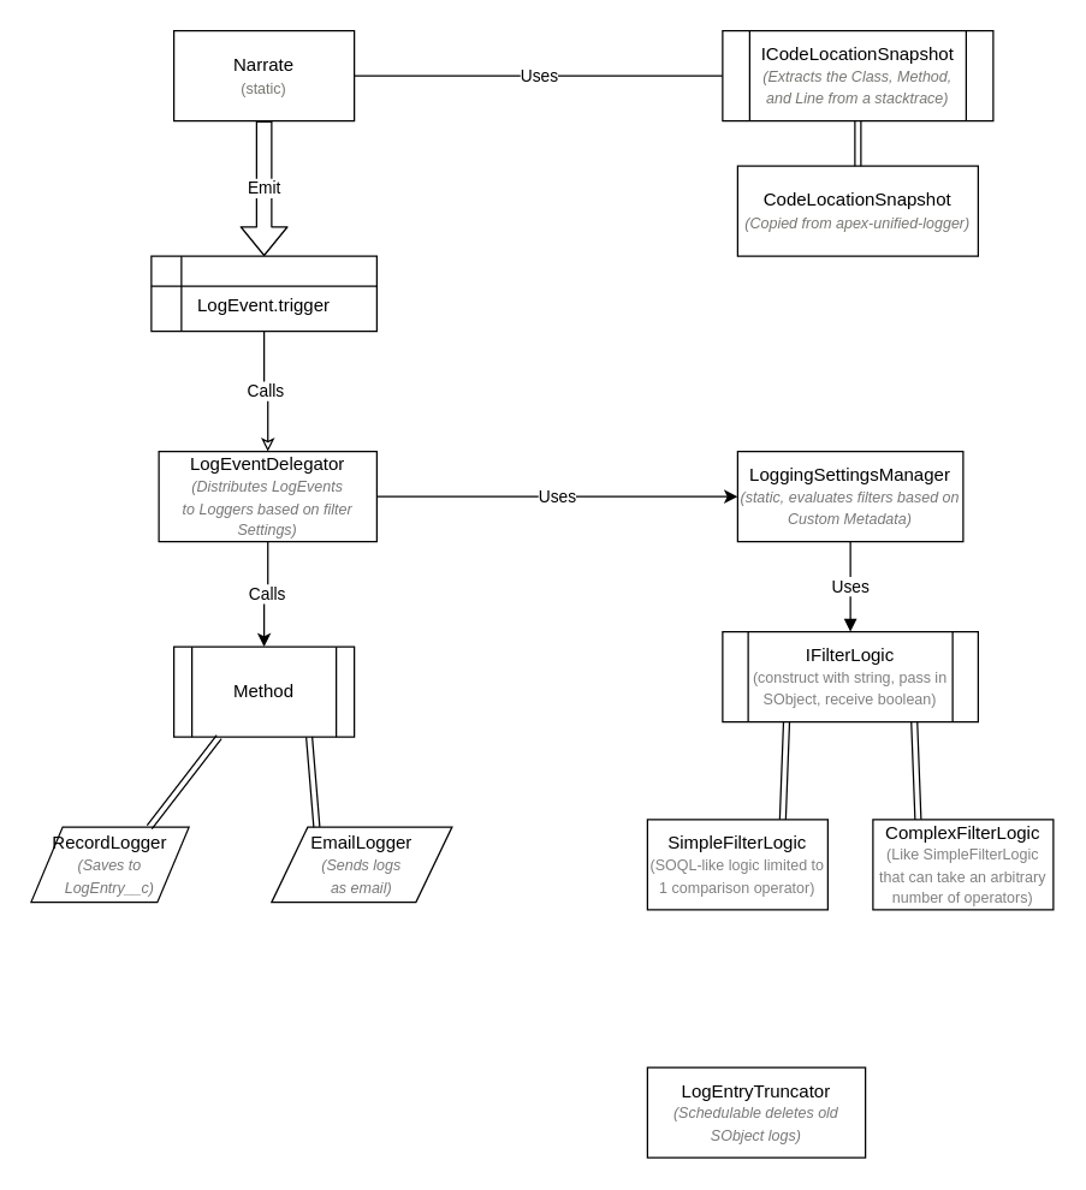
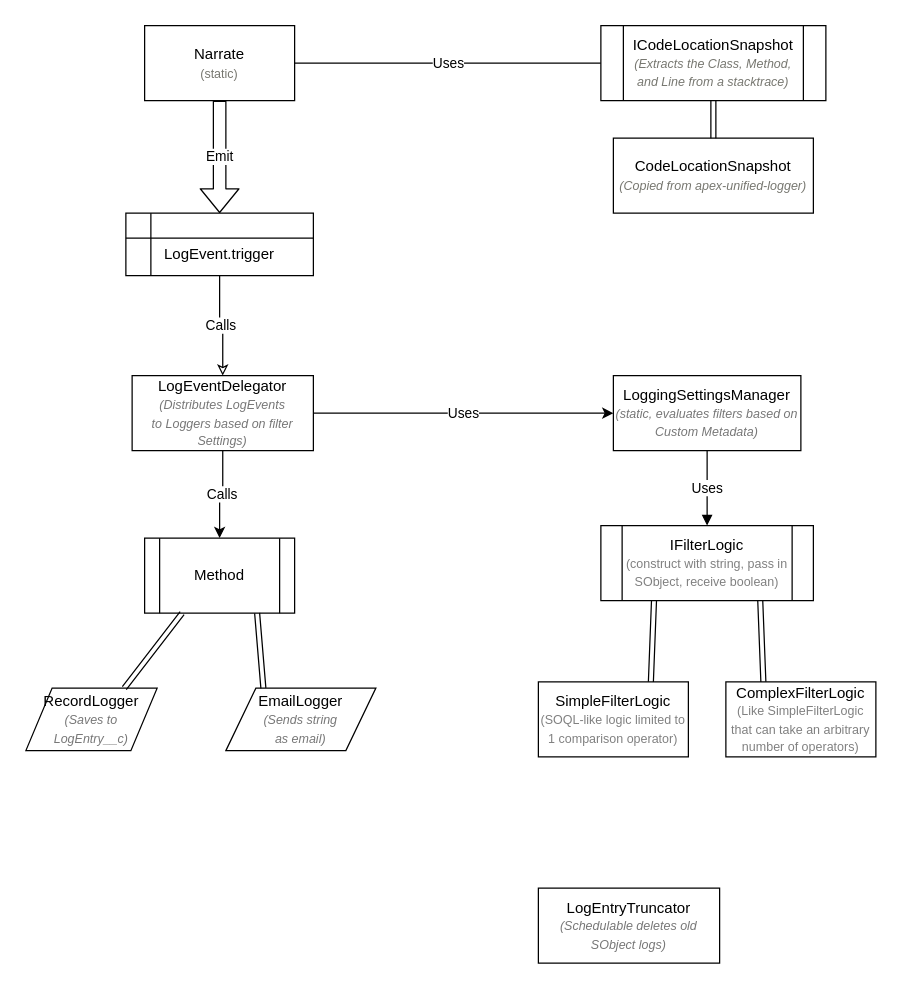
- <mxCell id="7" value="EmailLogger&lt;br&gt;&lt;i&gt;&lt;font style=&quot;font-size: 10px&quot; color=&quot;#777777&quot;&gt;(Sends logs&lt;br&gt;as email)&lt;/font&gt;&lt;/i&gt;" style="shape=parallelogram;perimeter=parallelogramPerimeter;whiteSpace=wrap;html=1;" parent="1" vertex="1"><mxGeometry x="180" y="550" width="120" height="50" as="geometry" /></mxCell>
+ <mxCell id="7" value="EmailLogger&lt;br&gt;&lt;i&gt;&lt;font style=&quot;font-size: 10px&quot; color=&quot;#777777&quot;&gt;(Sends string&lt;br&gt;as email)&lt;/font&gt;&lt;/i&gt;" style="shape=parallelogram;perimeter=parallelogramPerimeter;whiteSpace=wrap;html=1;" parent="1" vertex="1"><mxGeometry x="180" y="550" width="120" height="50" as="geometry" /></mxCell>
